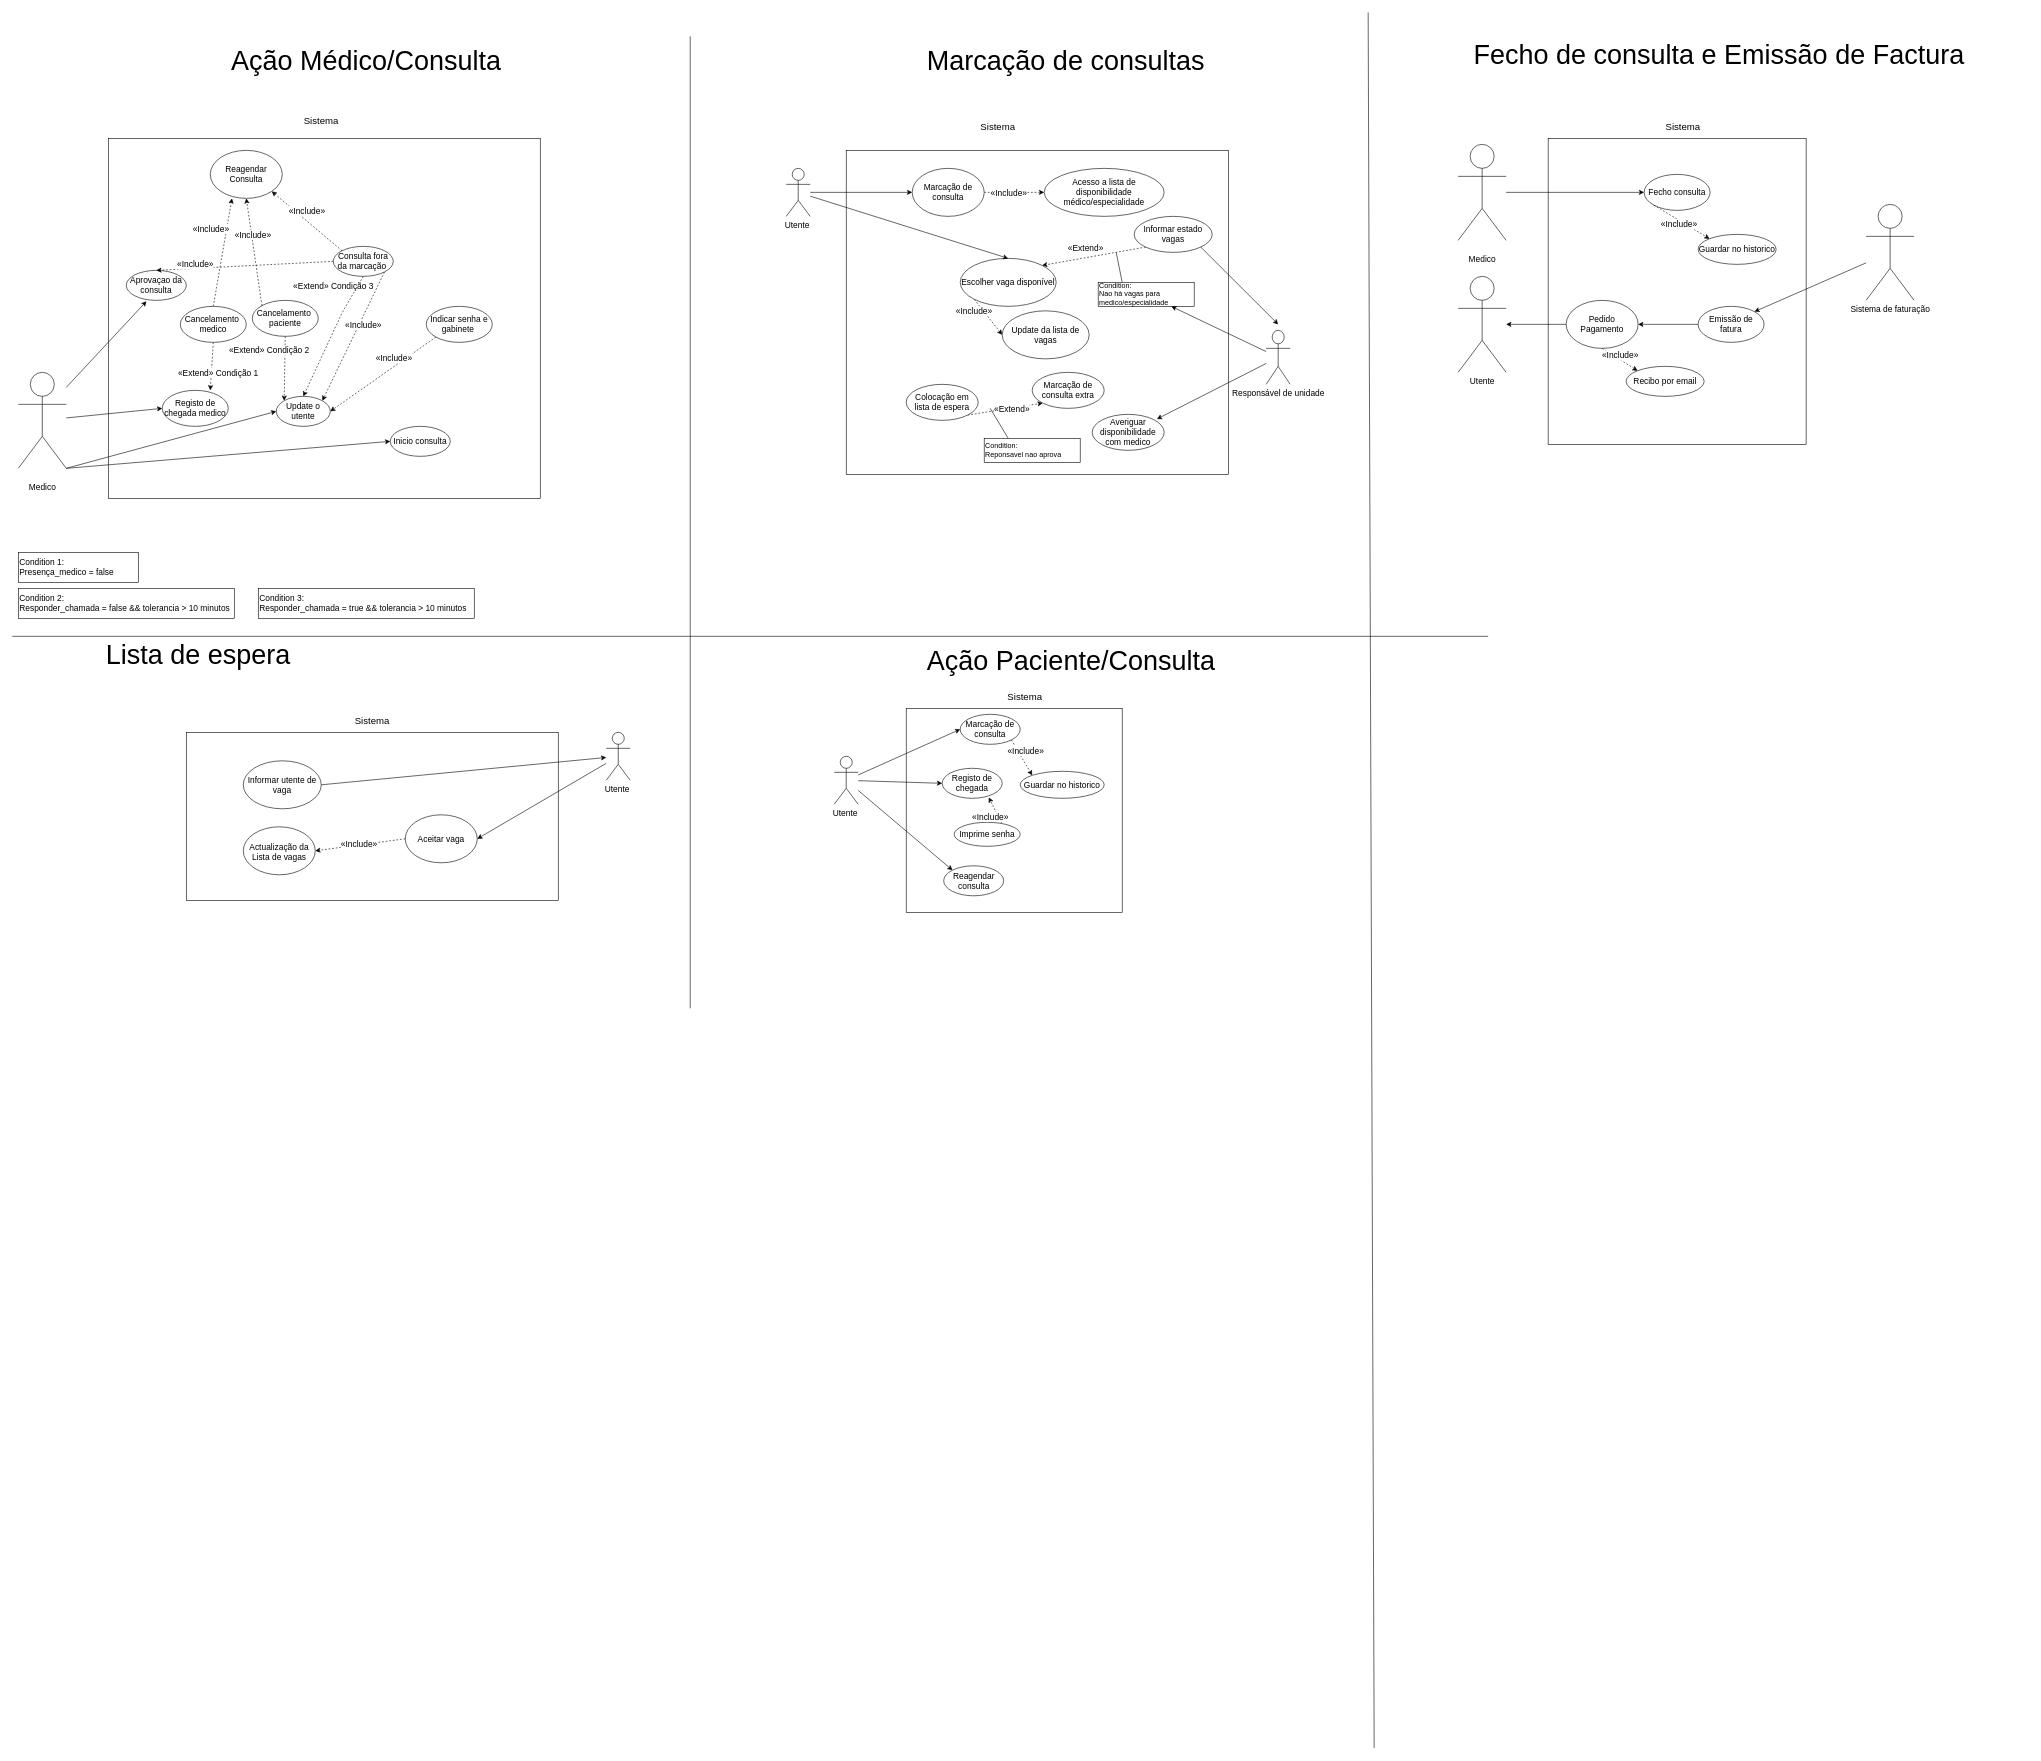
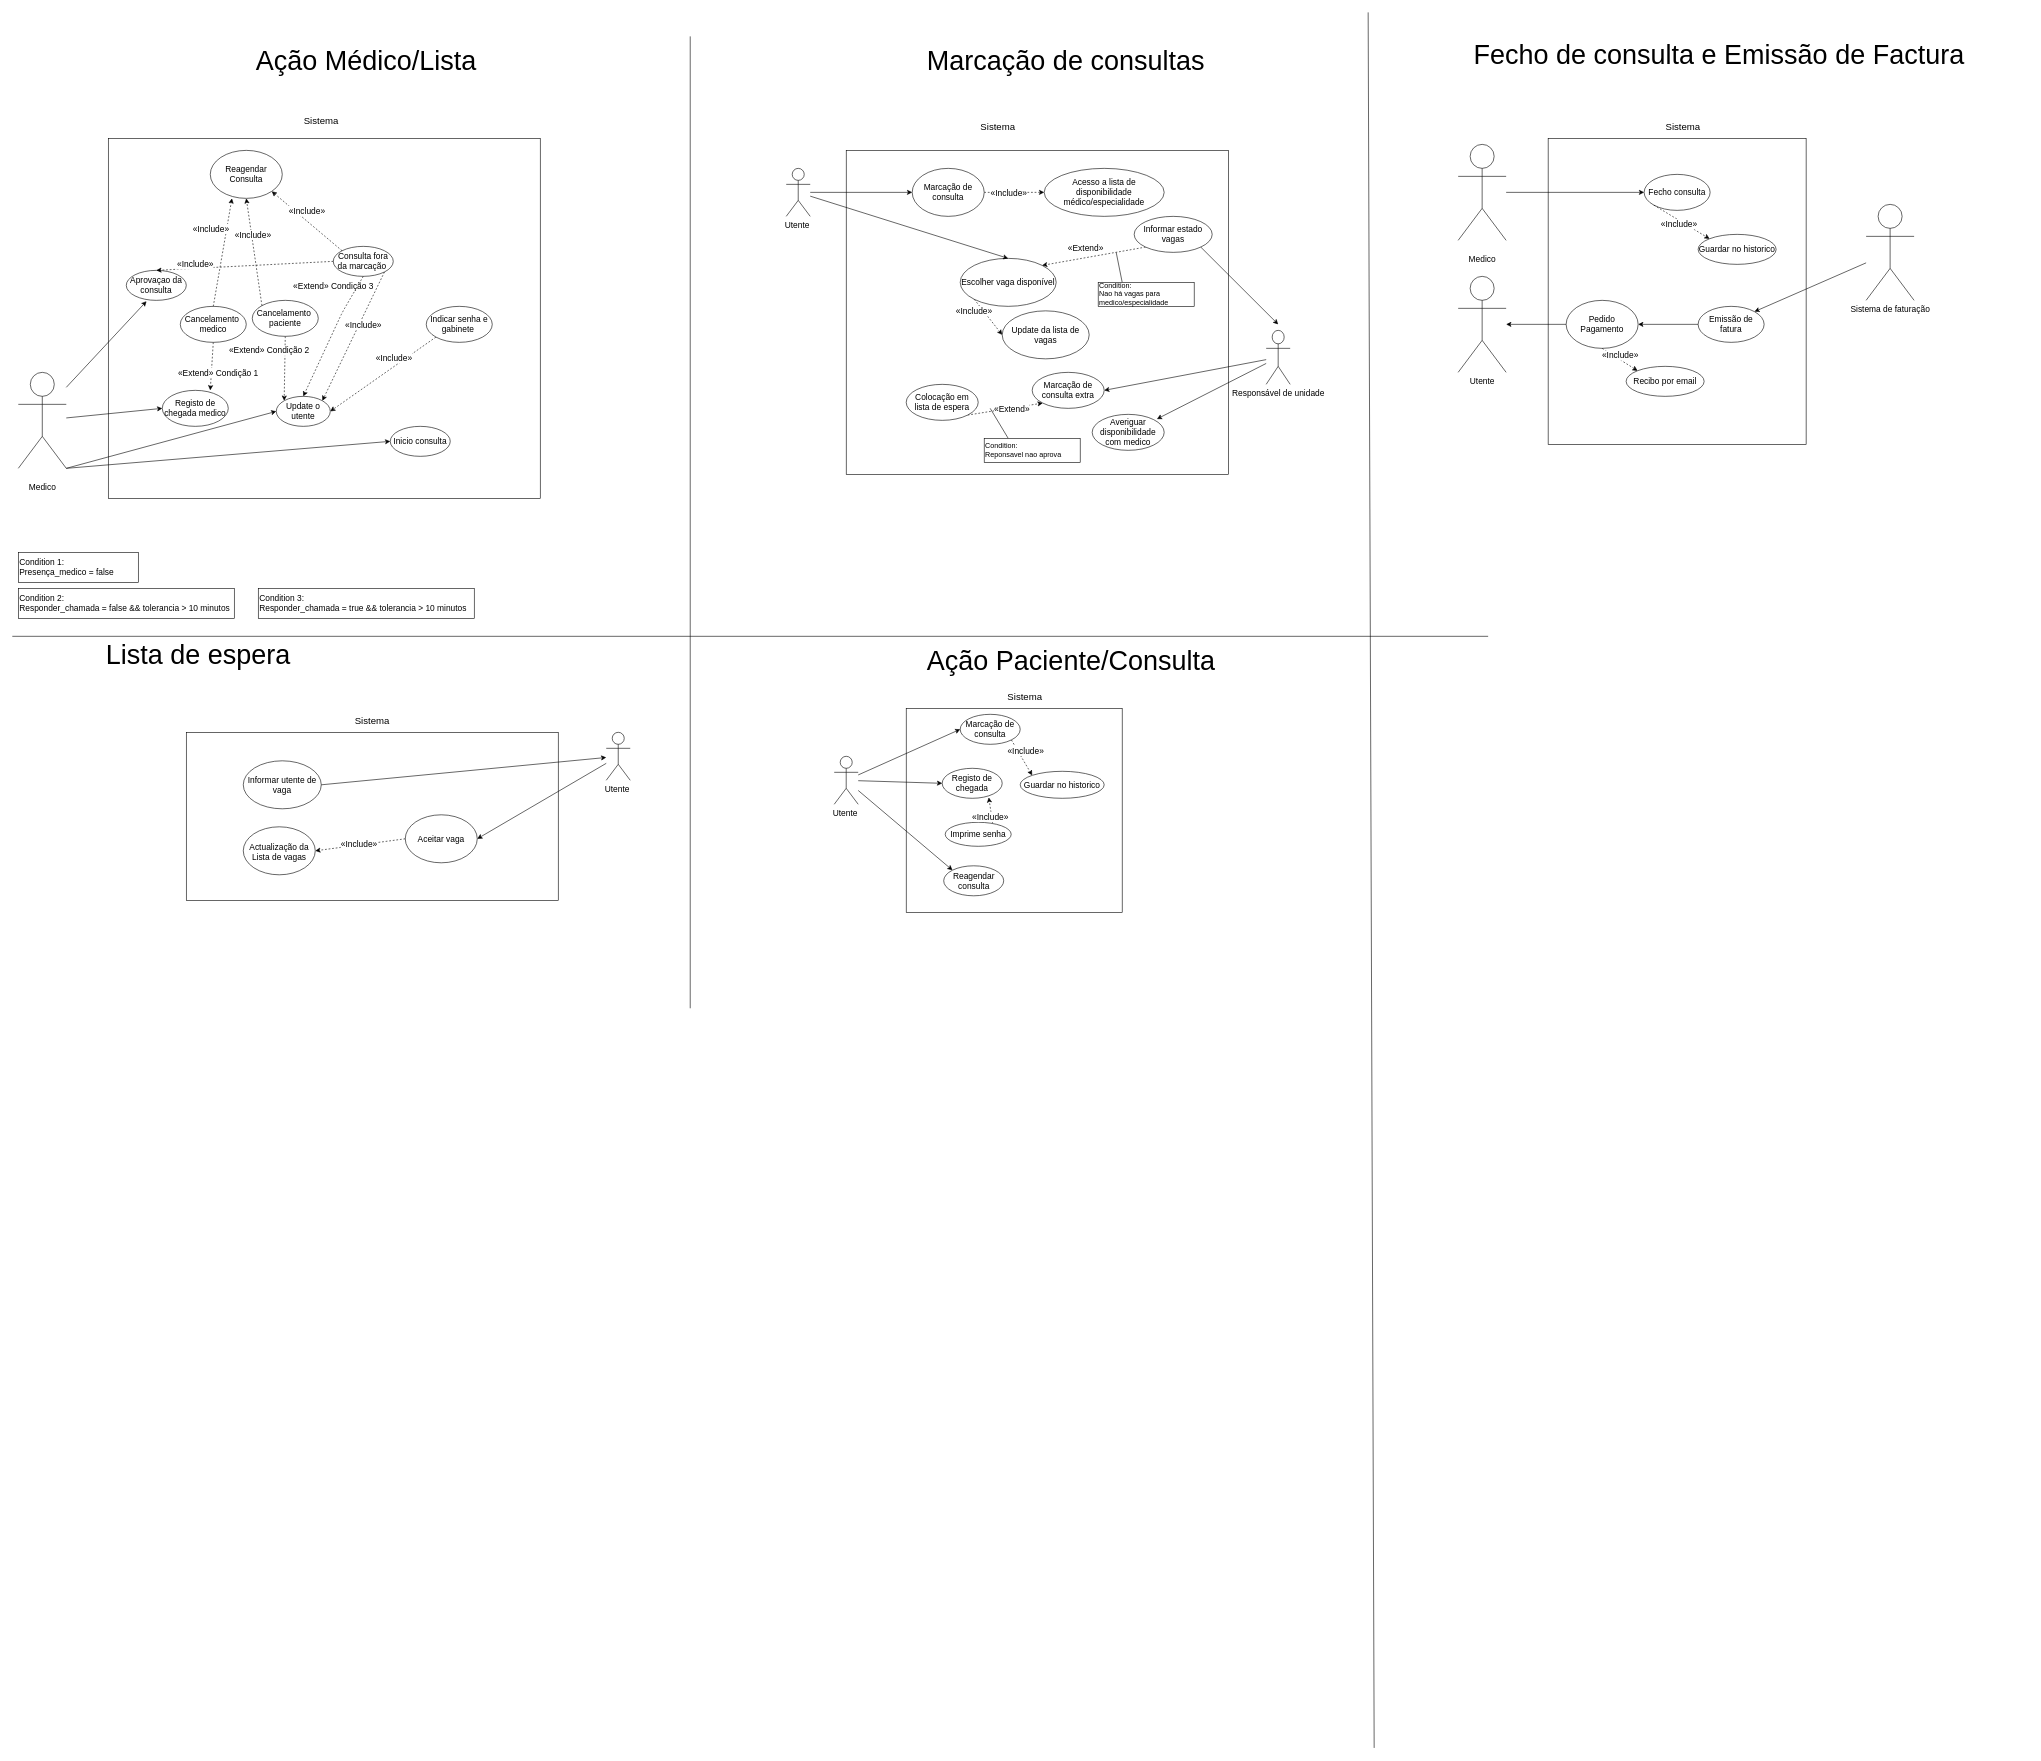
- <mxCell id="22" value="Ação Médico/Consulta" style="text;html=1;strokeColor=none;fillColor=none;align=center;verticalAlign=middle;whiteSpace=wrap;rounded=0;fontSize=45;" parent="1" vertex="1"><mxGeometry x="350" y="60" width="520" height="80" as="geometry" /></mxCell>
+ <mxCell id="22" value="Ação Médico/Lista" style="text;html=1;strokeColor=none;fillColor=none;align=center;verticalAlign=middle;whiteSpace=wrap;rounded=0;fontSize=45;" parent="1" vertex="1"><mxGeometry x="350" y="60" width="520" height="80" as="geometry" /></mxCell>
- <mxCell id="88" value="" style="endArrow=classic;html=1;fontSize=14;" parent="1" source="20" target="82" edge="1"><mxGeometry width="50" height="50" relative="1" as="geometry"><mxPoint x="1810" y="610" as="sourcePoint" /><mxPoint x="1860" y="560" as="targetPoint" /></mxGeometry></mxCell>
+ <mxCell id="88" value="" style="endArrow=classic;html=1;fontSize=14;entryX=1;entryY=0.5;entryDx=0;entryDy=0;" parent="1" source="20" target="73" edge="1"><mxGeometry width="50" height="50" relative="1" as="geometry"><mxPoint x="1810" y="610" as="sourcePoint" /><mxPoint x="1860" y="560" as="targetPoint" /></mxGeometry></mxCell>
- <mxCell id="59" value="Imprime senha" style="ellipse;whiteSpace=wrap;html=1;strokeColor=#000000;fontSize=14;" parent="1" vertex="1"><mxGeometry x="1590" y="1370" width="110" height="40" as="geometry" /></mxCell>
+ <mxCell id="59" value="Imprime senha" style="ellipse;whiteSpace=wrap;html=1;strokeColor=#000000;fontSize=14;" parent="1" vertex="1"><mxGeometry x="1575" y="1370" width="110" height="40" as="geometry" /></mxCell>
